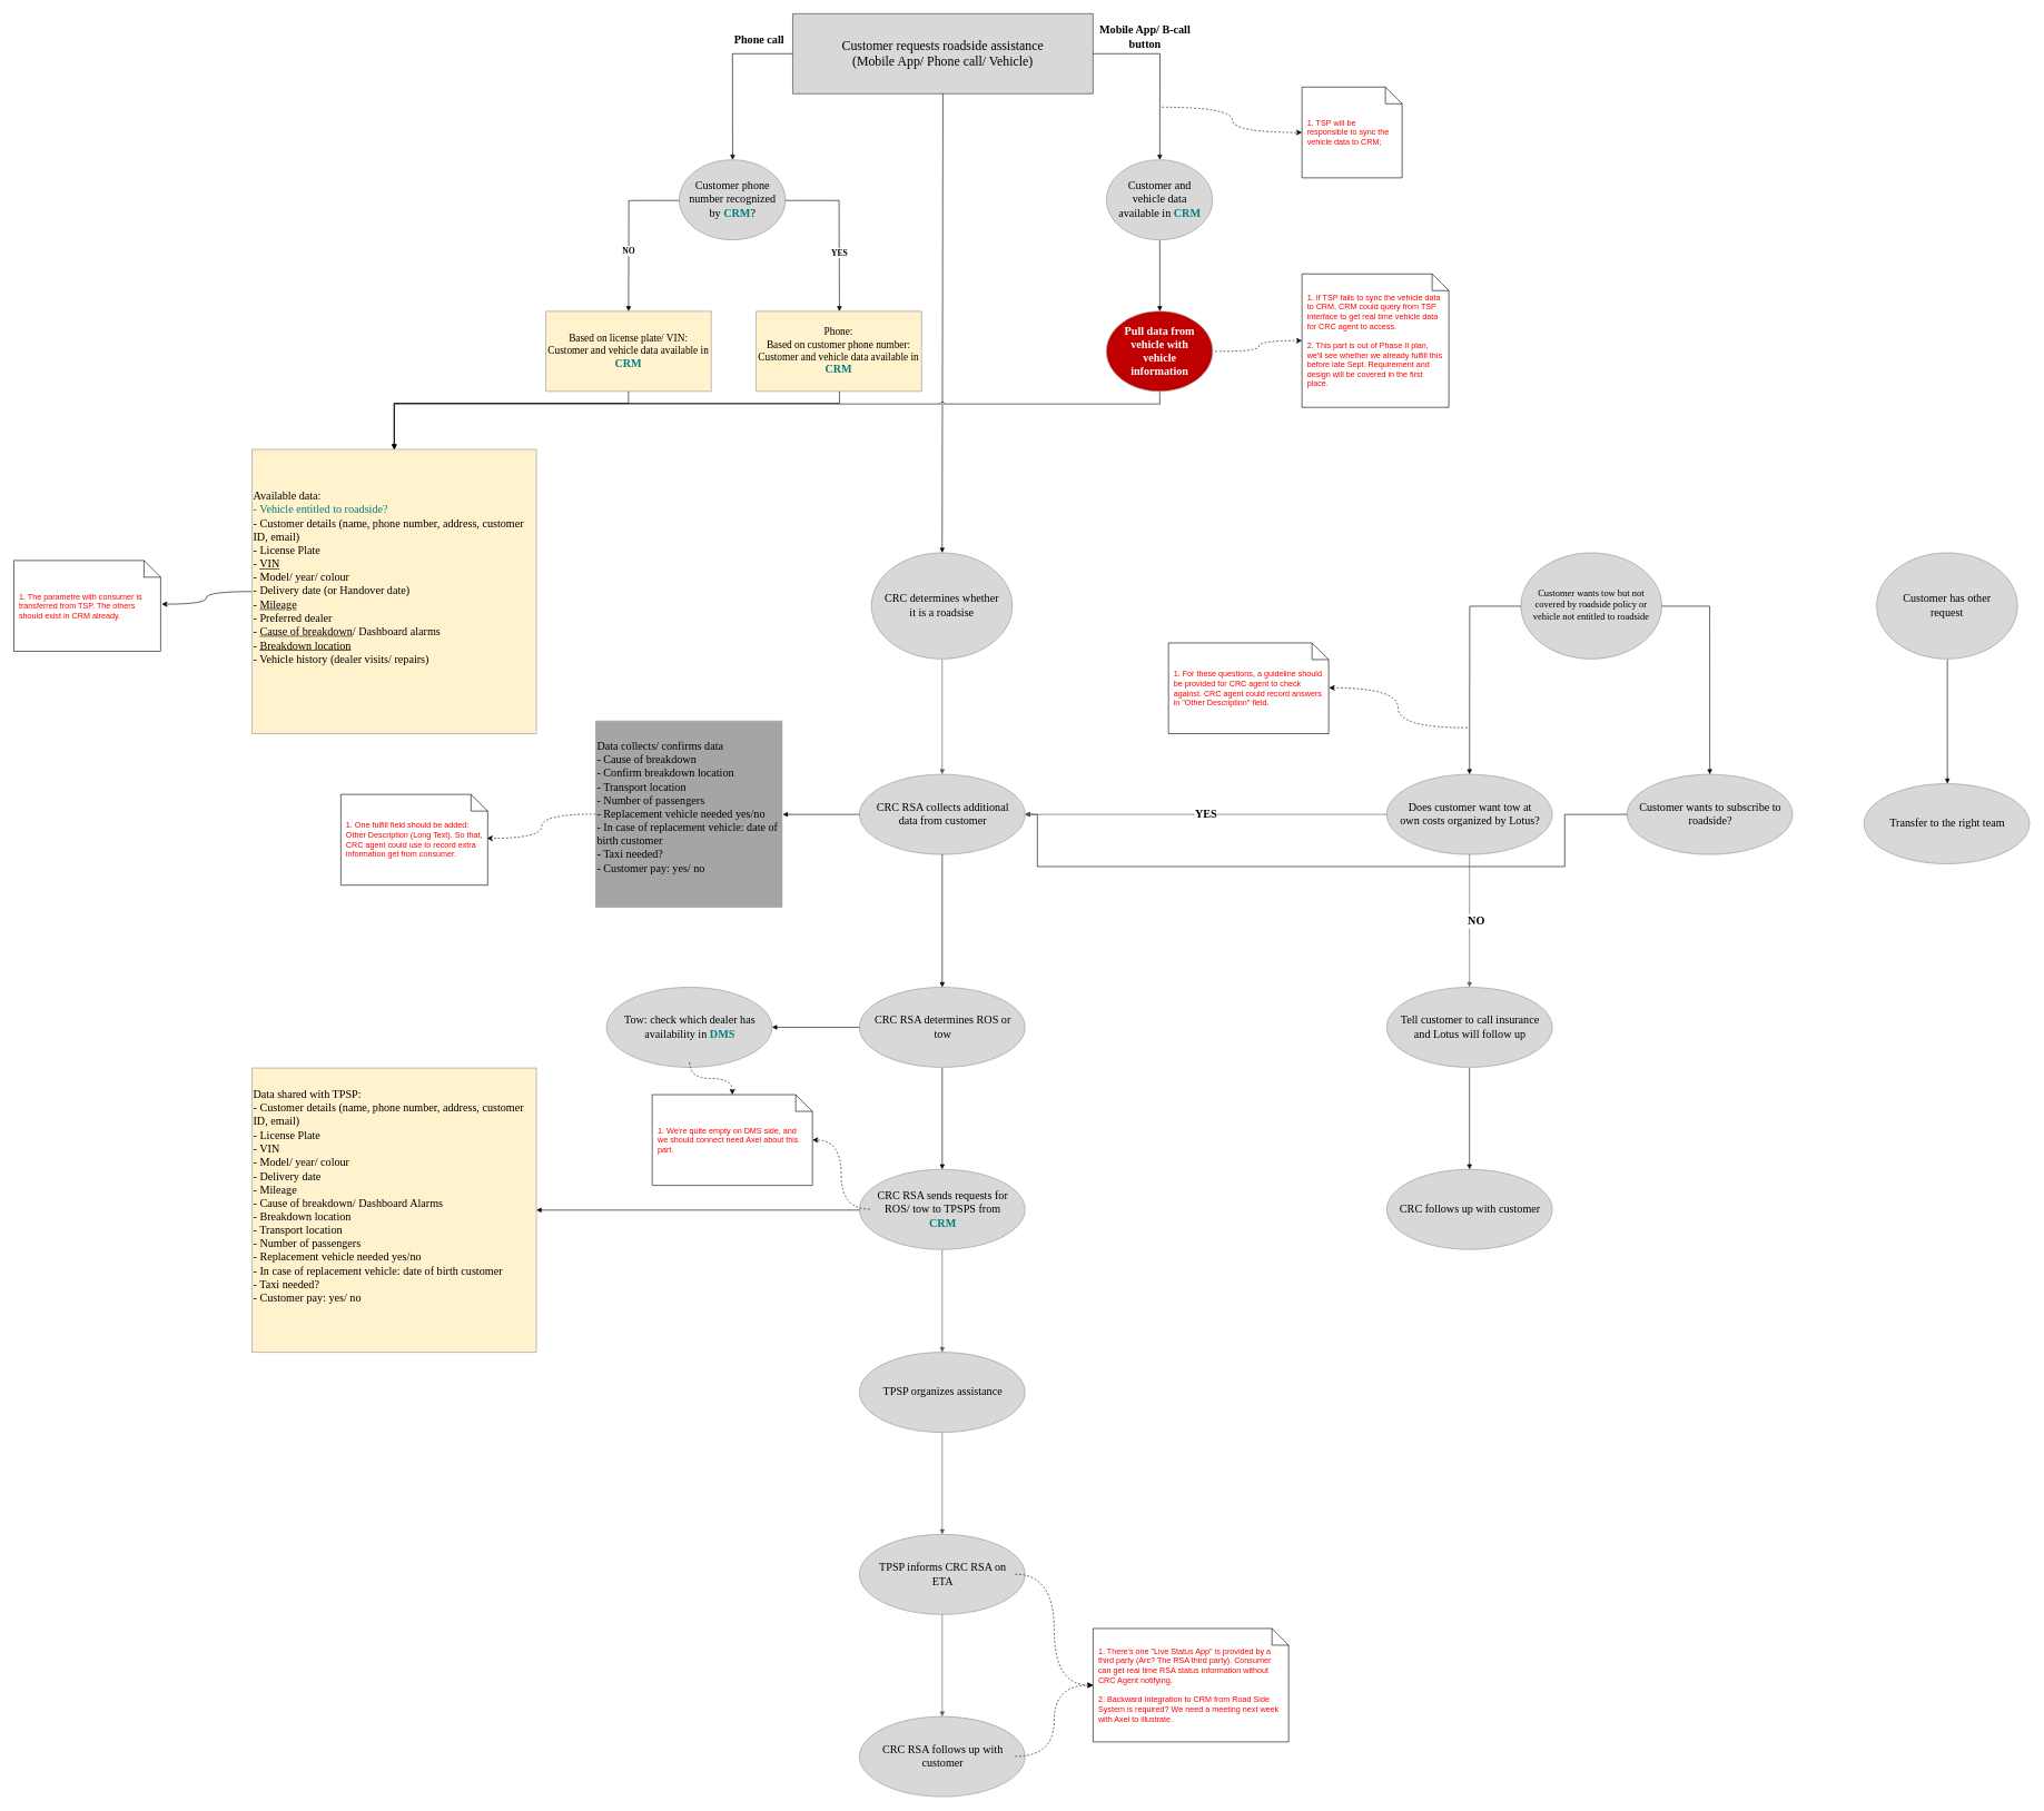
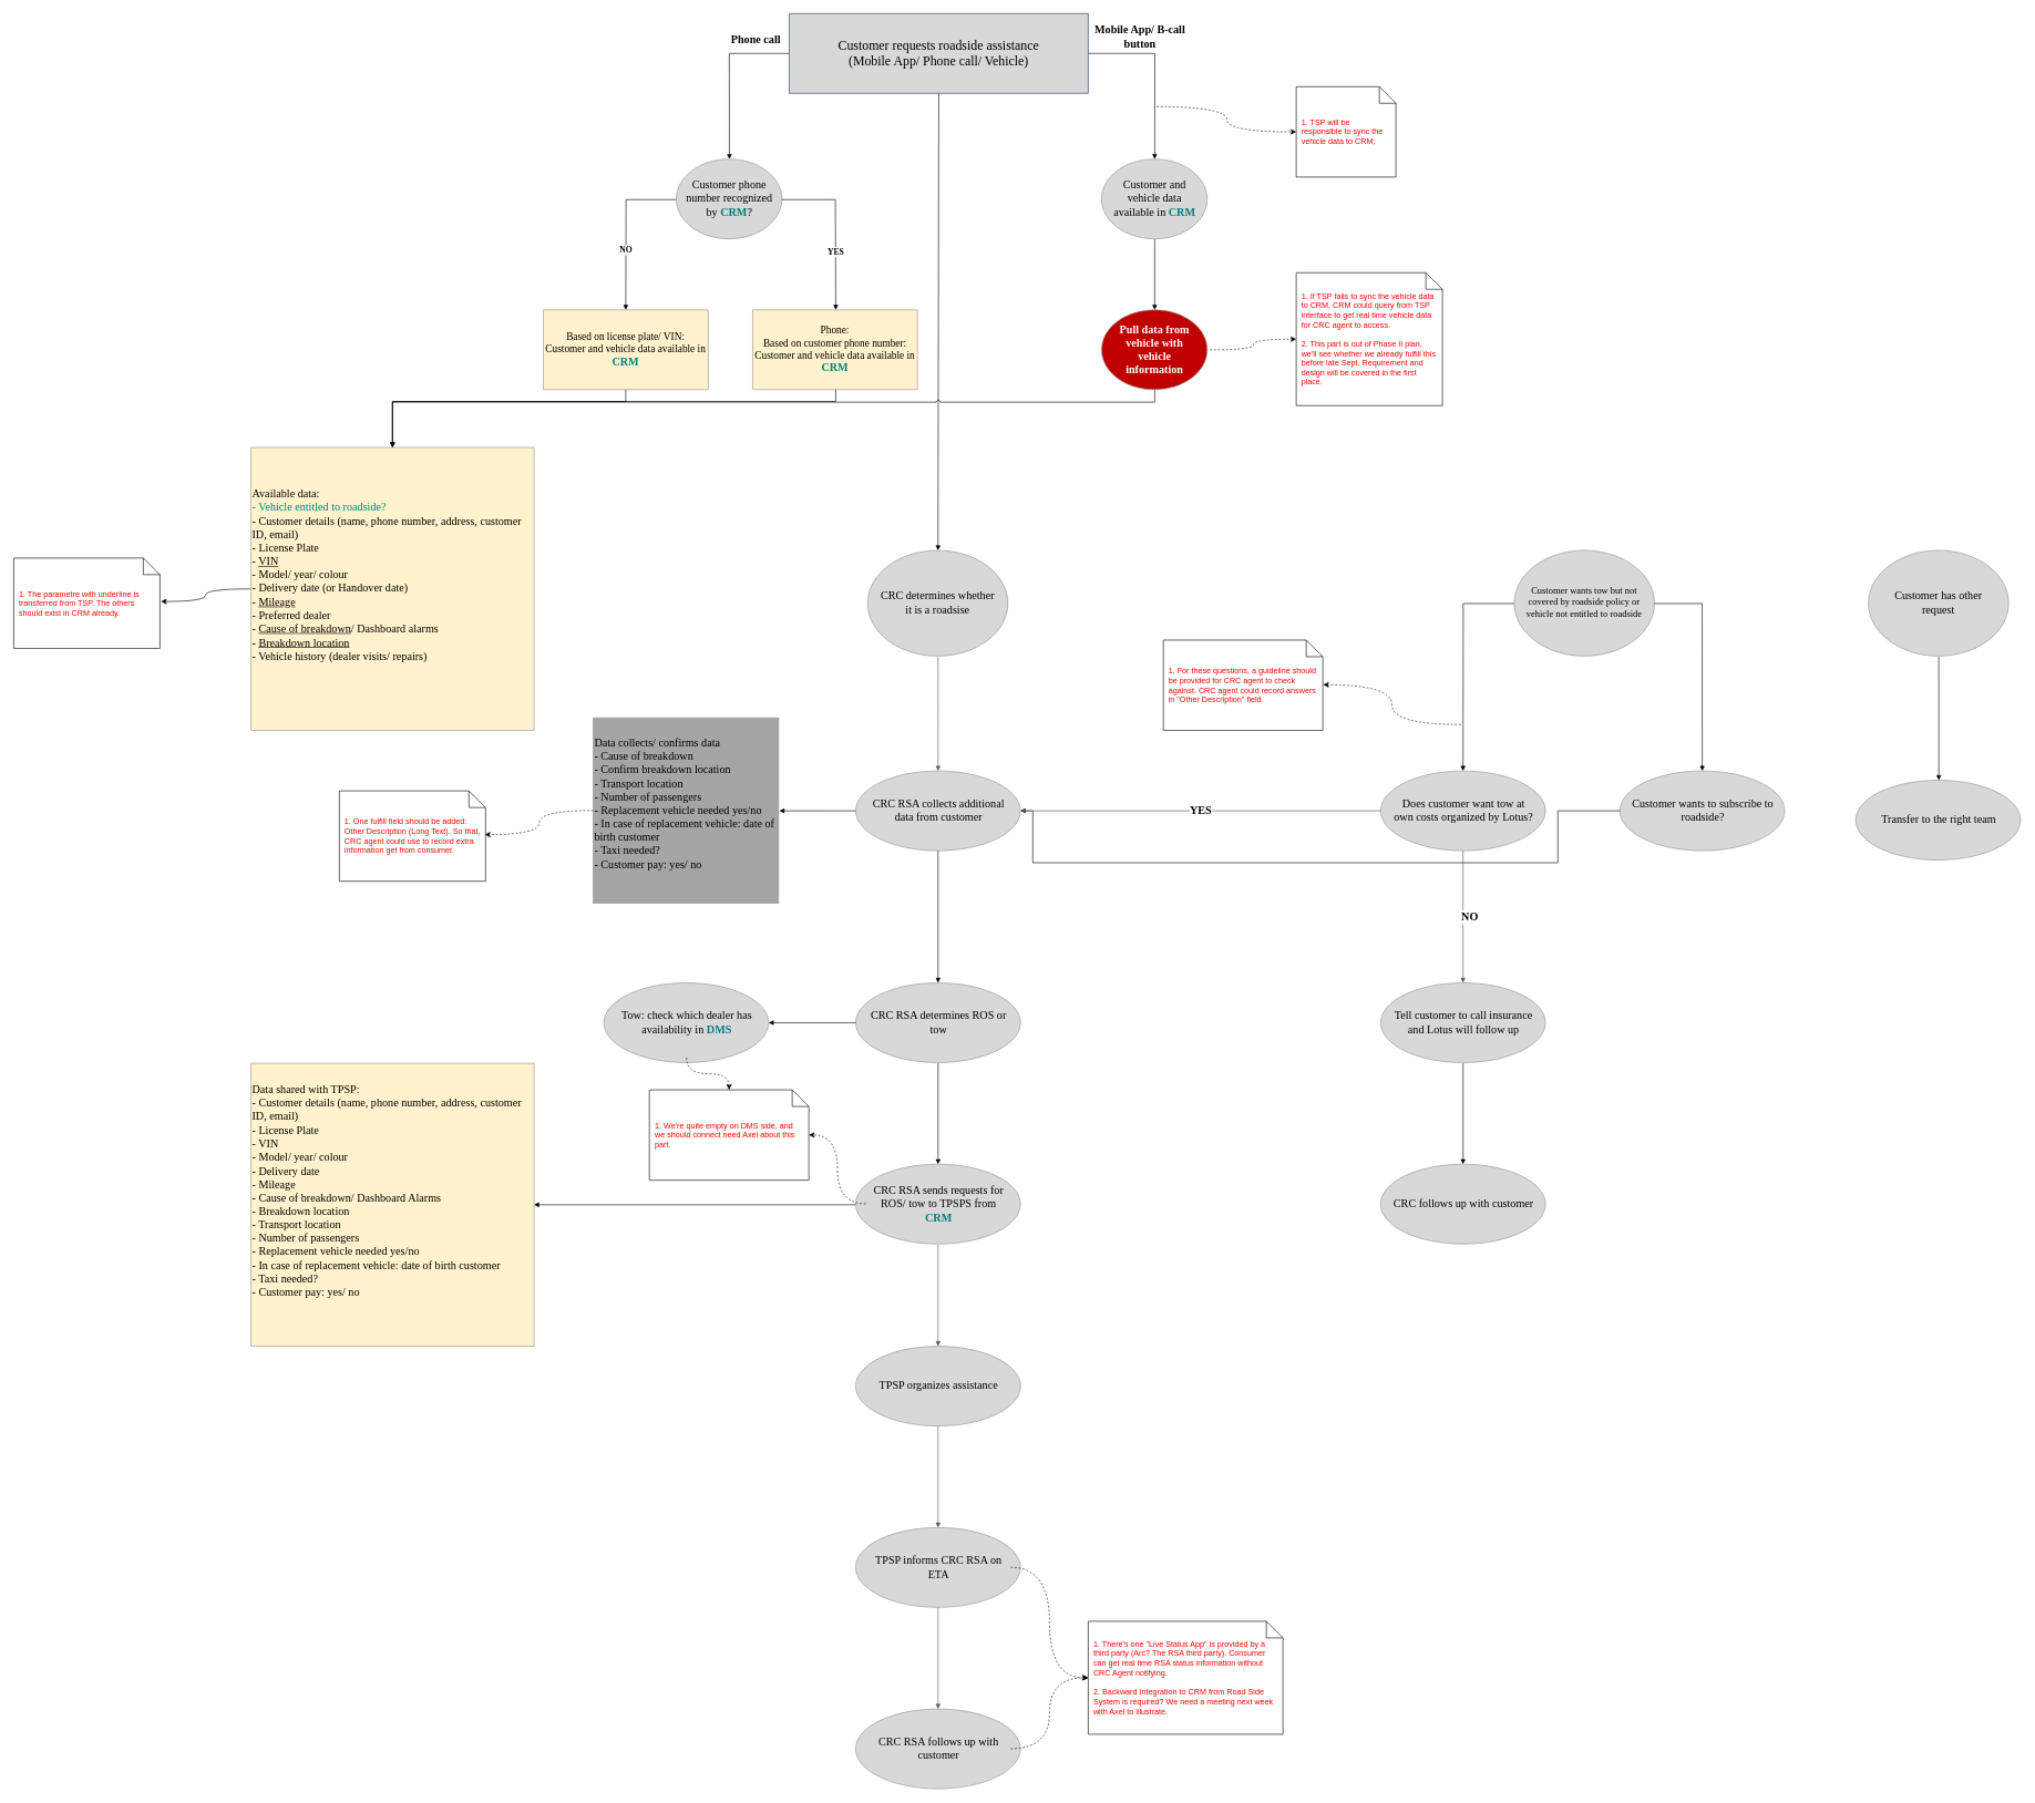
- <mxCell id="86" value="1. The parametre with consumer is transferred from TSP. The others should exist in CRM already.&amp;nbsp;" style="shape=note2;boundedLbl=1;whiteSpace=wrap;html=1;size=25;verticalAlign=middle;align=left;fontColor=#FF0000;spacingLeft=6;spacingRight=6;" vertex="1" parent="1"><mxGeometry x="20" y="839.5" width="220" height="136" as="geometry" /></mxCell>
+ <mxCell id="86" value="1. The parametre with underline is transferred from TSP. The others should exist in CRM already.&amp;nbsp;" style="shape=note2;boundedLbl=1;whiteSpace=wrap;html=1;size=25;verticalAlign=middle;align=left;fontColor=#FF0000;spacingLeft=6;spacingRight=6;" vertex="1" parent="1"><mxGeometry x="20" y="839.5" width="220" height="136" as="geometry" /></mxCell>
